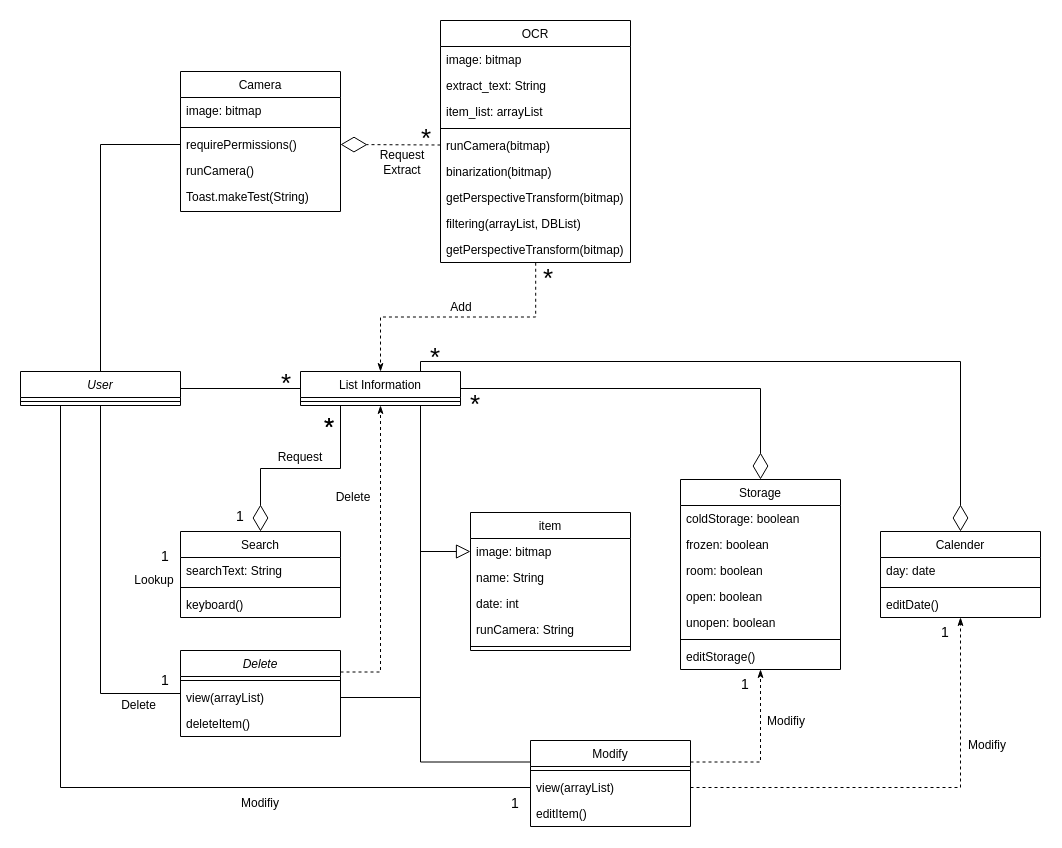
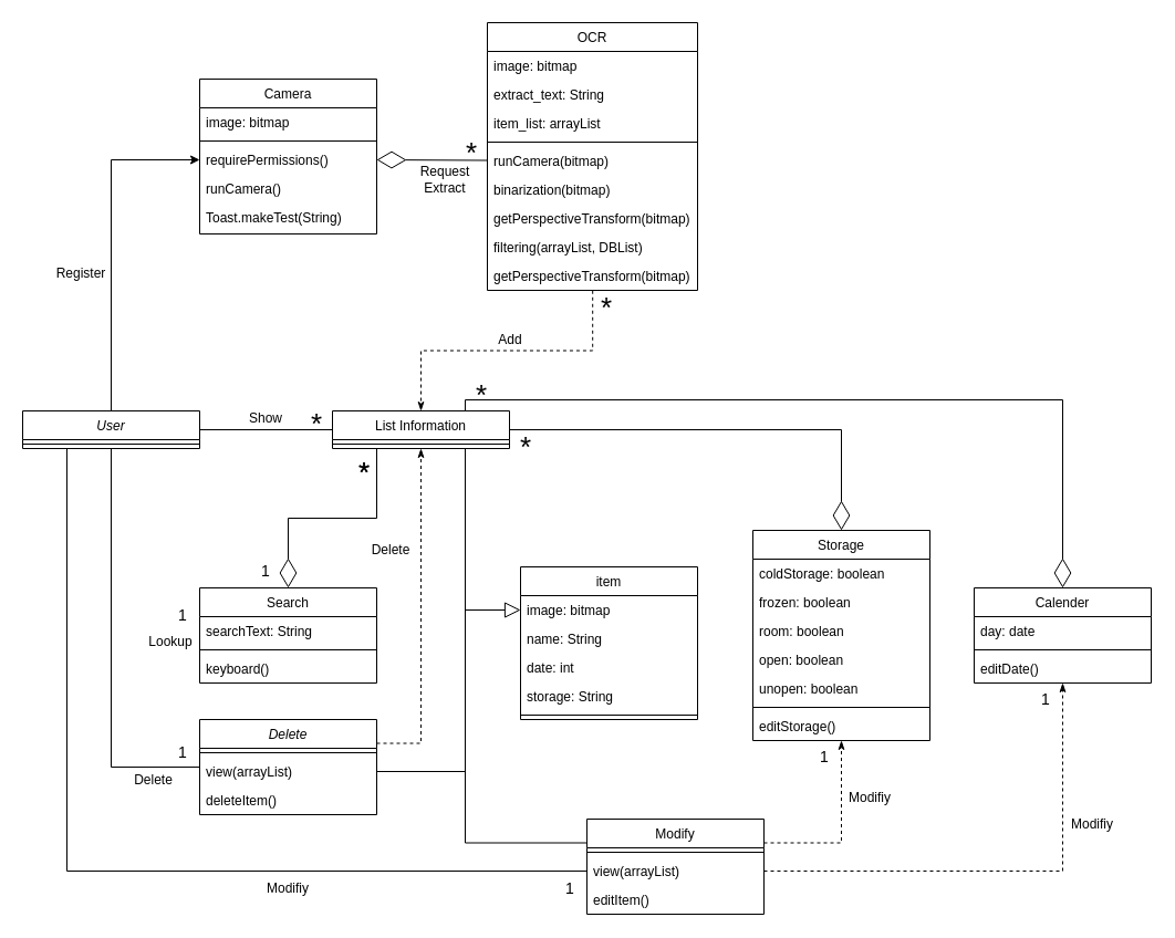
- <mxCell id="34" value="" style="endArrow=none;html=1;rounded=0;exitX=0.5;exitY=0;exitDx=0;exitDy=0;entryX=0;entryY=0.5;entryDx=0;entryDy=0;edgeStyle=orthogonalEdgeStyle;" edge="1" parent="1" source="32" target="17"><mxGeometry width="50" height="50" relative="1" as="geometry"><mxPoint x="10" y="301" as="sourcePoint" /><mxPoint x="60" y="251" as="targetPoint" /></mxGeometry></mxCell>
+ <mxCell id="34" value="" style="endArrow=classic;html=1;rounded=0;exitX=0.5;exitY=0;exitDx=0;exitDy=0;entryX=0;entryY=0.5;entryDx=0;entryDy=0;edgeStyle=orthogonalEdgeStyle;" edge="1" parent="1" source="32" target="17"><mxGeometry width="50" height="50" relative="1" as="geometry"><mxPoint x="10" y="301" as="sourcePoint" /><mxPoint x="60" y="251" as="targetPoint" /></mxGeometry></mxCell>
- <mxCell id="35" value="" style="endArrow=diamondThin;endFill=0;endSize=24;html=1;rounded=0;entryX=1;entryY=0.5;entryDx=0;entryDy=0;dashed=1;" edge="1" parent="1" source="25" target="17"><mxGeometry width="160" relative="1" as="geometry"><mxPoint x="410" y="120" as="sourcePoint" /><mxPoint x="370" y="160" as="targetPoint" /></mxGeometry></mxCell>
+ <mxCell id="35" value="" style="endArrow=diamondThin;endFill=0;endSize=24;html=1;rounded=0;entryX=1;entryY=0.5;entryDx=0;entryDy=0;" edge="1" parent="1" source="25" target="17"><mxGeometry width="160" relative="1" as="geometry"><mxPoint x="410" y="120" as="sourcePoint" /><mxPoint x="370" y="160" as="targetPoint" /></mxGeometry></mxCell>
+ <mxCell id="66" value="Register" style="text;html=1;strokeColor=none;fillColor=none;align=center;verticalAlign=middle;whiteSpace=wrap;rounded=0;" vertex="1" parent="1"><mxGeometry x="43" y="232" width="60" height="30" as="geometry" /></mxCell>
+ <mxCell id="69" value="Show" style="text;html=1;strokeColor=none;fillColor=none;align=center;verticalAlign=middle;whiteSpace=wrap;rounded=0;" vertex="1" parent="1"><mxGeometry x="210" y="363" width="60" height="30" as="geometry" /></mxCell>
- <mxCell id="71" value="Request" style="text;html=1;strokeColor=none;fillColor=none;align=center;verticalAlign=middle;whiteSpace=wrap;rounded=0;" vertex="1" parent="1"><mxGeometry x="270" y="442" width="60" height="30" as="geometry" /></mxCell>
- <mxCell id="49" value="runCamera: String" style="text;align=left;verticalAlign=top;spacingLeft=4;spacingRight=4;overflow=hidden;rotatable=0;points=[[0,0.5],[1,0.5]];portConstraint=eastwest;rounded=0;shadow=0;html=0;" vertex="1" parent="45"><mxGeometry y="104" width="160" height="26" as="geometry" /></mxCell>
+ <mxCell id="49" value="storage: String" style="text;align=left;verticalAlign=top;spacingLeft=4;spacingRight=4;overflow=hidden;rotatable=0;points=[[0,0.5],[1,0.5]];portConstraint=eastwest;rounded=0;shadow=0;html=0;" vertex="1" parent="45"><mxGeometry y="104" width="160" height="26" as="geometry" /></mxCell>
